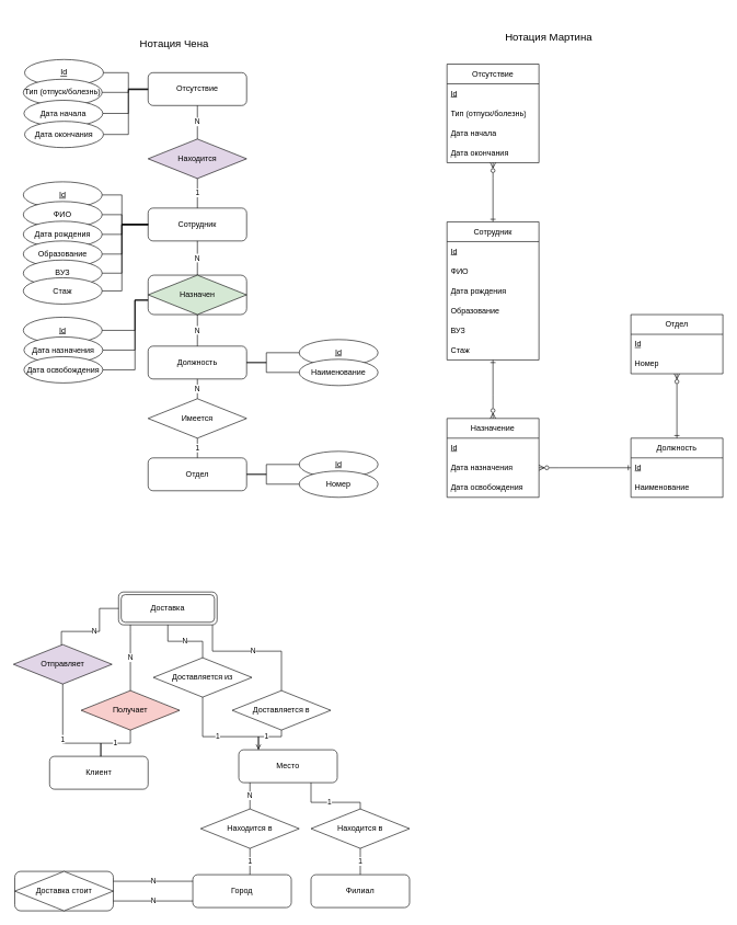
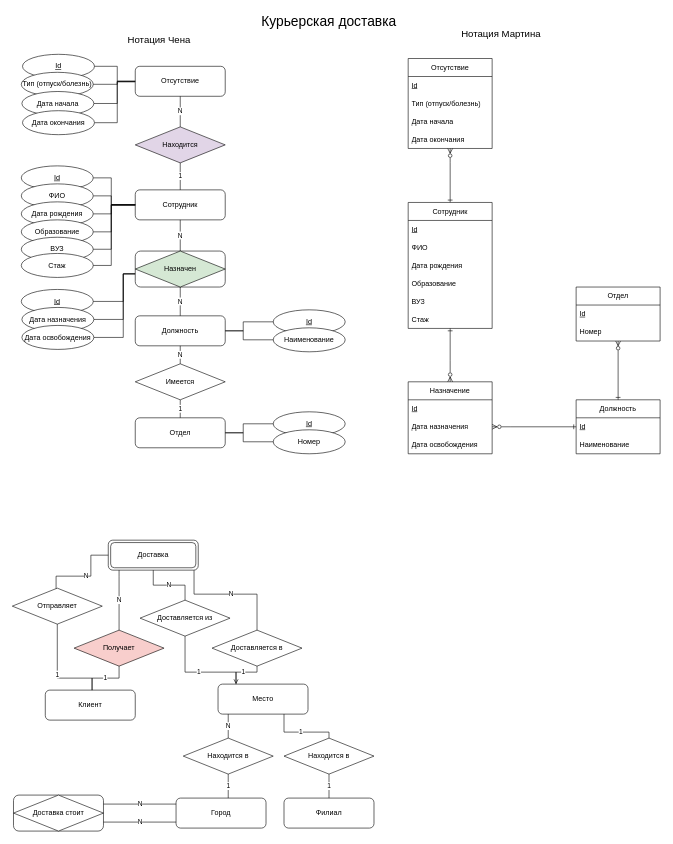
+ <mxCell id="3" value="Курьерская доставка" style="text;html=1;align=center;verticalAlign=middle;whiteSpace=wrap;rounded=0;fontSize=23;" vertex="1" parent="1"><mxGeometry x="413" y="20" width="270" height="30" as="geometry" /></mxCell>
- <mxCell id="83" value="Отправляет" style="rhombus;whiteSpace=wrap;html=1;fillColor=#e1d5e7;" vertex="1" parent="1"><mxGeometry x="20" y="980" width="150" height="60" as="geometry" /></mxCell>
+ <mxCell id="83" value="Отправляет" style="rhombus;whiteSpace=wrap;html=1;" vertex="1" parent="1"><mxGeometry x="20" y="980" width="150" height="60" as="geometry" /></mxCell>
